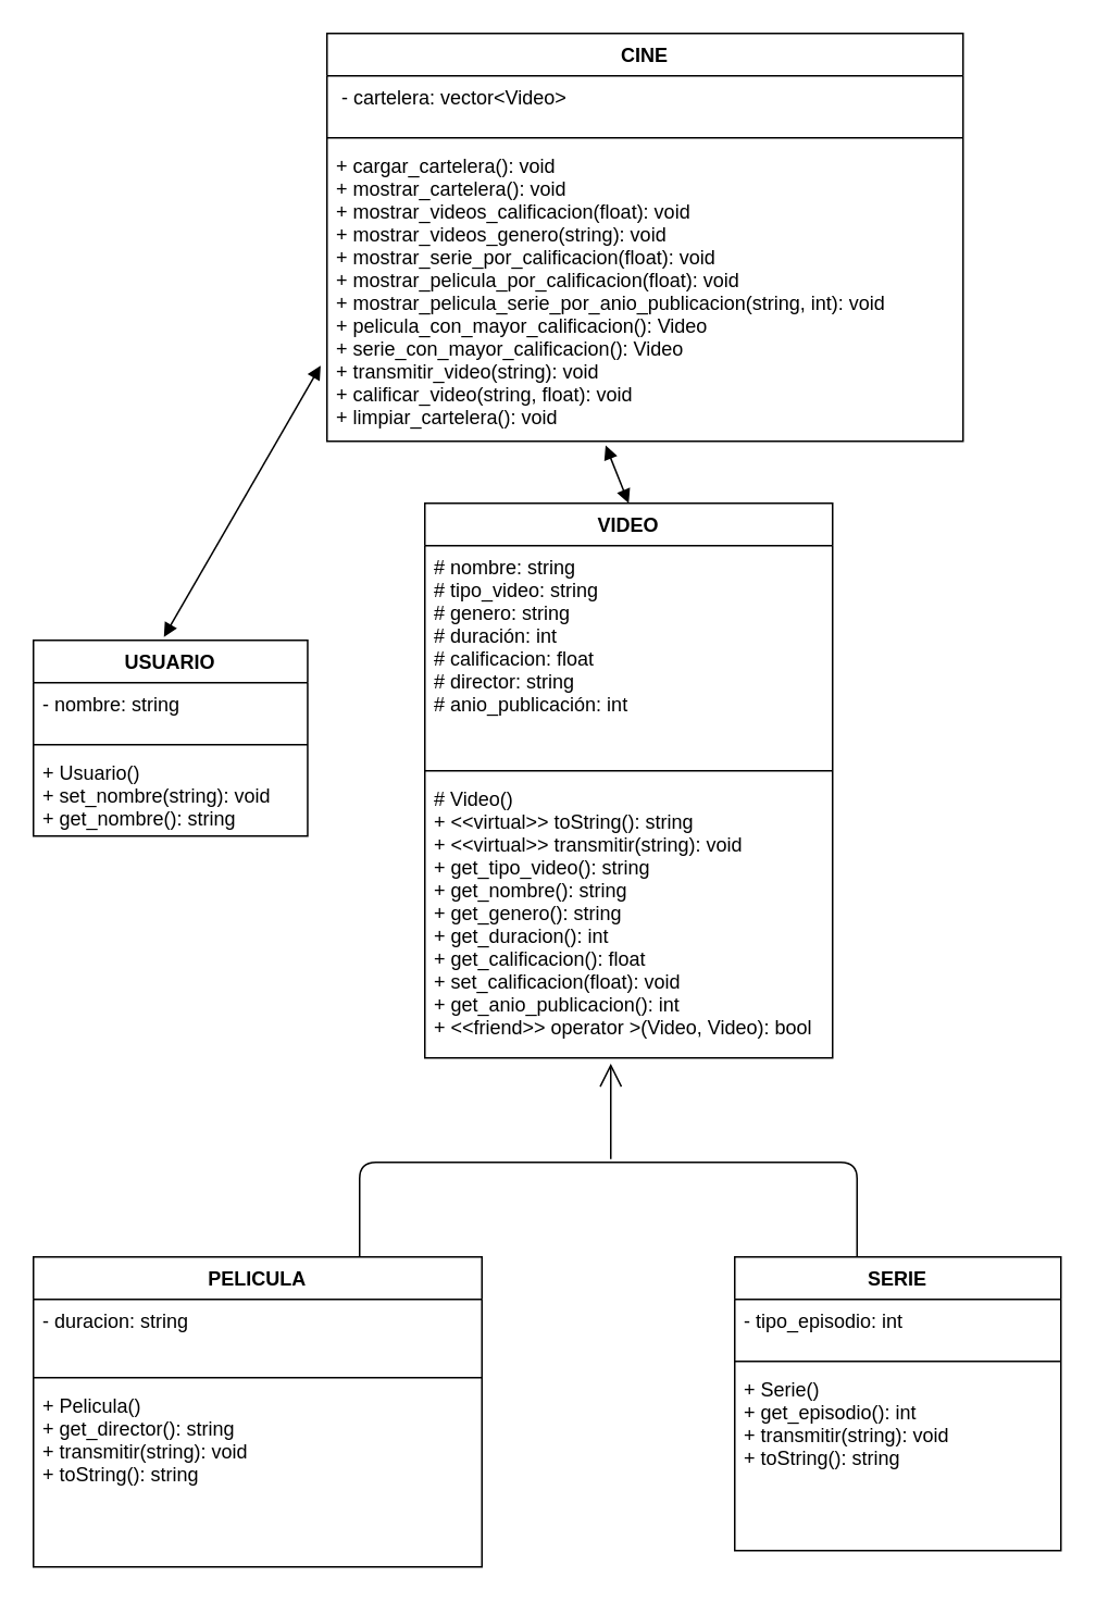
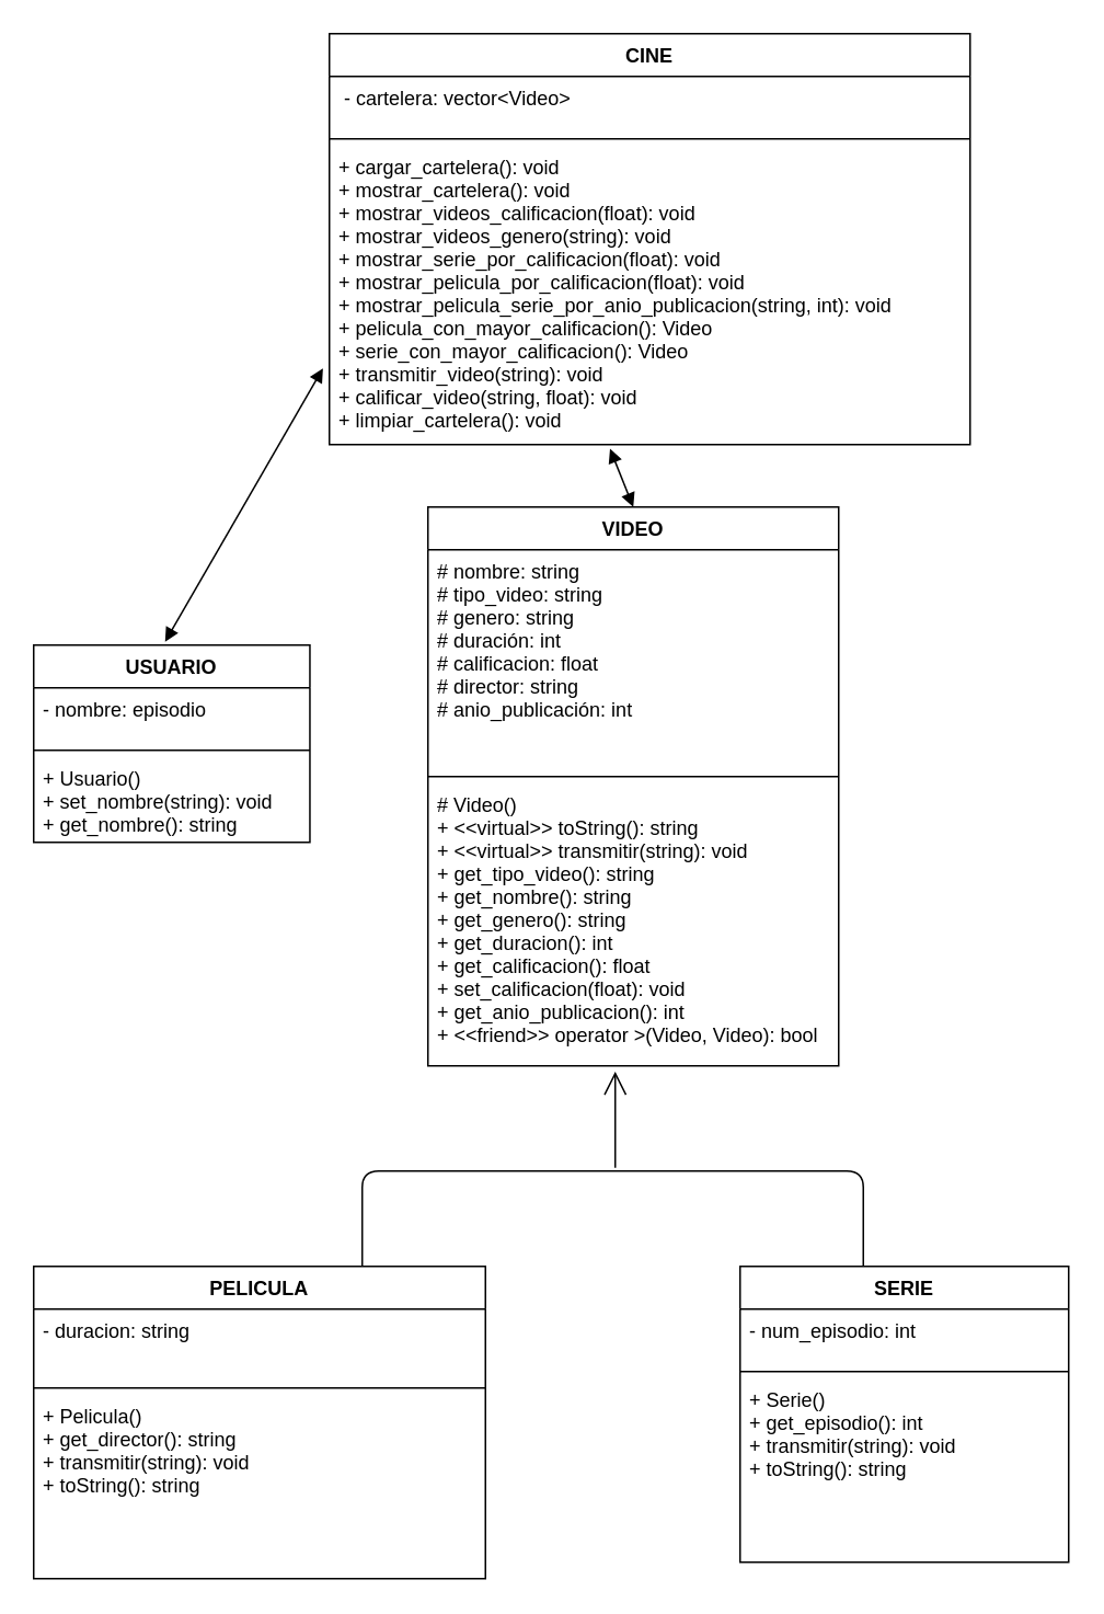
- <mxCell id="3" value="- nombre: string" style="text;strokeColor=none;fillColor=none;align=left;verticalAlign=top;spacingLeft=4;spacingRight=4;overflow=hidden;rotatable=0;points=[[0,0.5],[1,0.5]];portConstraint=eastwest;" parent="2" vertex="1"><mxGeometry y="26" width="168.14" height="34" as="geometry" /></mxCell>
+ <mxCell id="3" value="- nombre: episodio" style="text;strokeColor=none;fillColor=none;align=left;verticalAlign=top;spacingLeft=4;spacingRight=4;overflow=hidden;rotatable=0;points=[[0,0.5],[1,0.5]];portConstraint=eastwest;" parent="2" vertex="1"><mxGeometry y="26" width="168.14" height="34" as="geometry" /></mxCell>
- <mxCell id="15" value="- tipo_episodio: int&#10;" style="text;strokeColor=none;fillColor=none;align=left;verticalAlign=top;spacingLeft=4;spacingRight=4;overflow=hidden;rotatable=0;points=[[0,0.5],[1,0.5]];portConstraint=eastwest;" parent="14" vertex="1"><mxGeometry y="26" width="200" height="34" as="geometry" /></mxCell>
+ <mxCell id="15" value="- num_episodio: int&#10;" style="text;strokeColor=none;fillColor=none;align=left;verticalAlign=top;spacingLeft=4;spacingRight=4;overflow=hidden;rotatable=0;points=[[0,0.5],[1,0.5]];portConstraint=eastwest;" parent="14" vertex="1"><mxGeometry y="26" width="200" height="34" as="geometry" /></mxCell>
